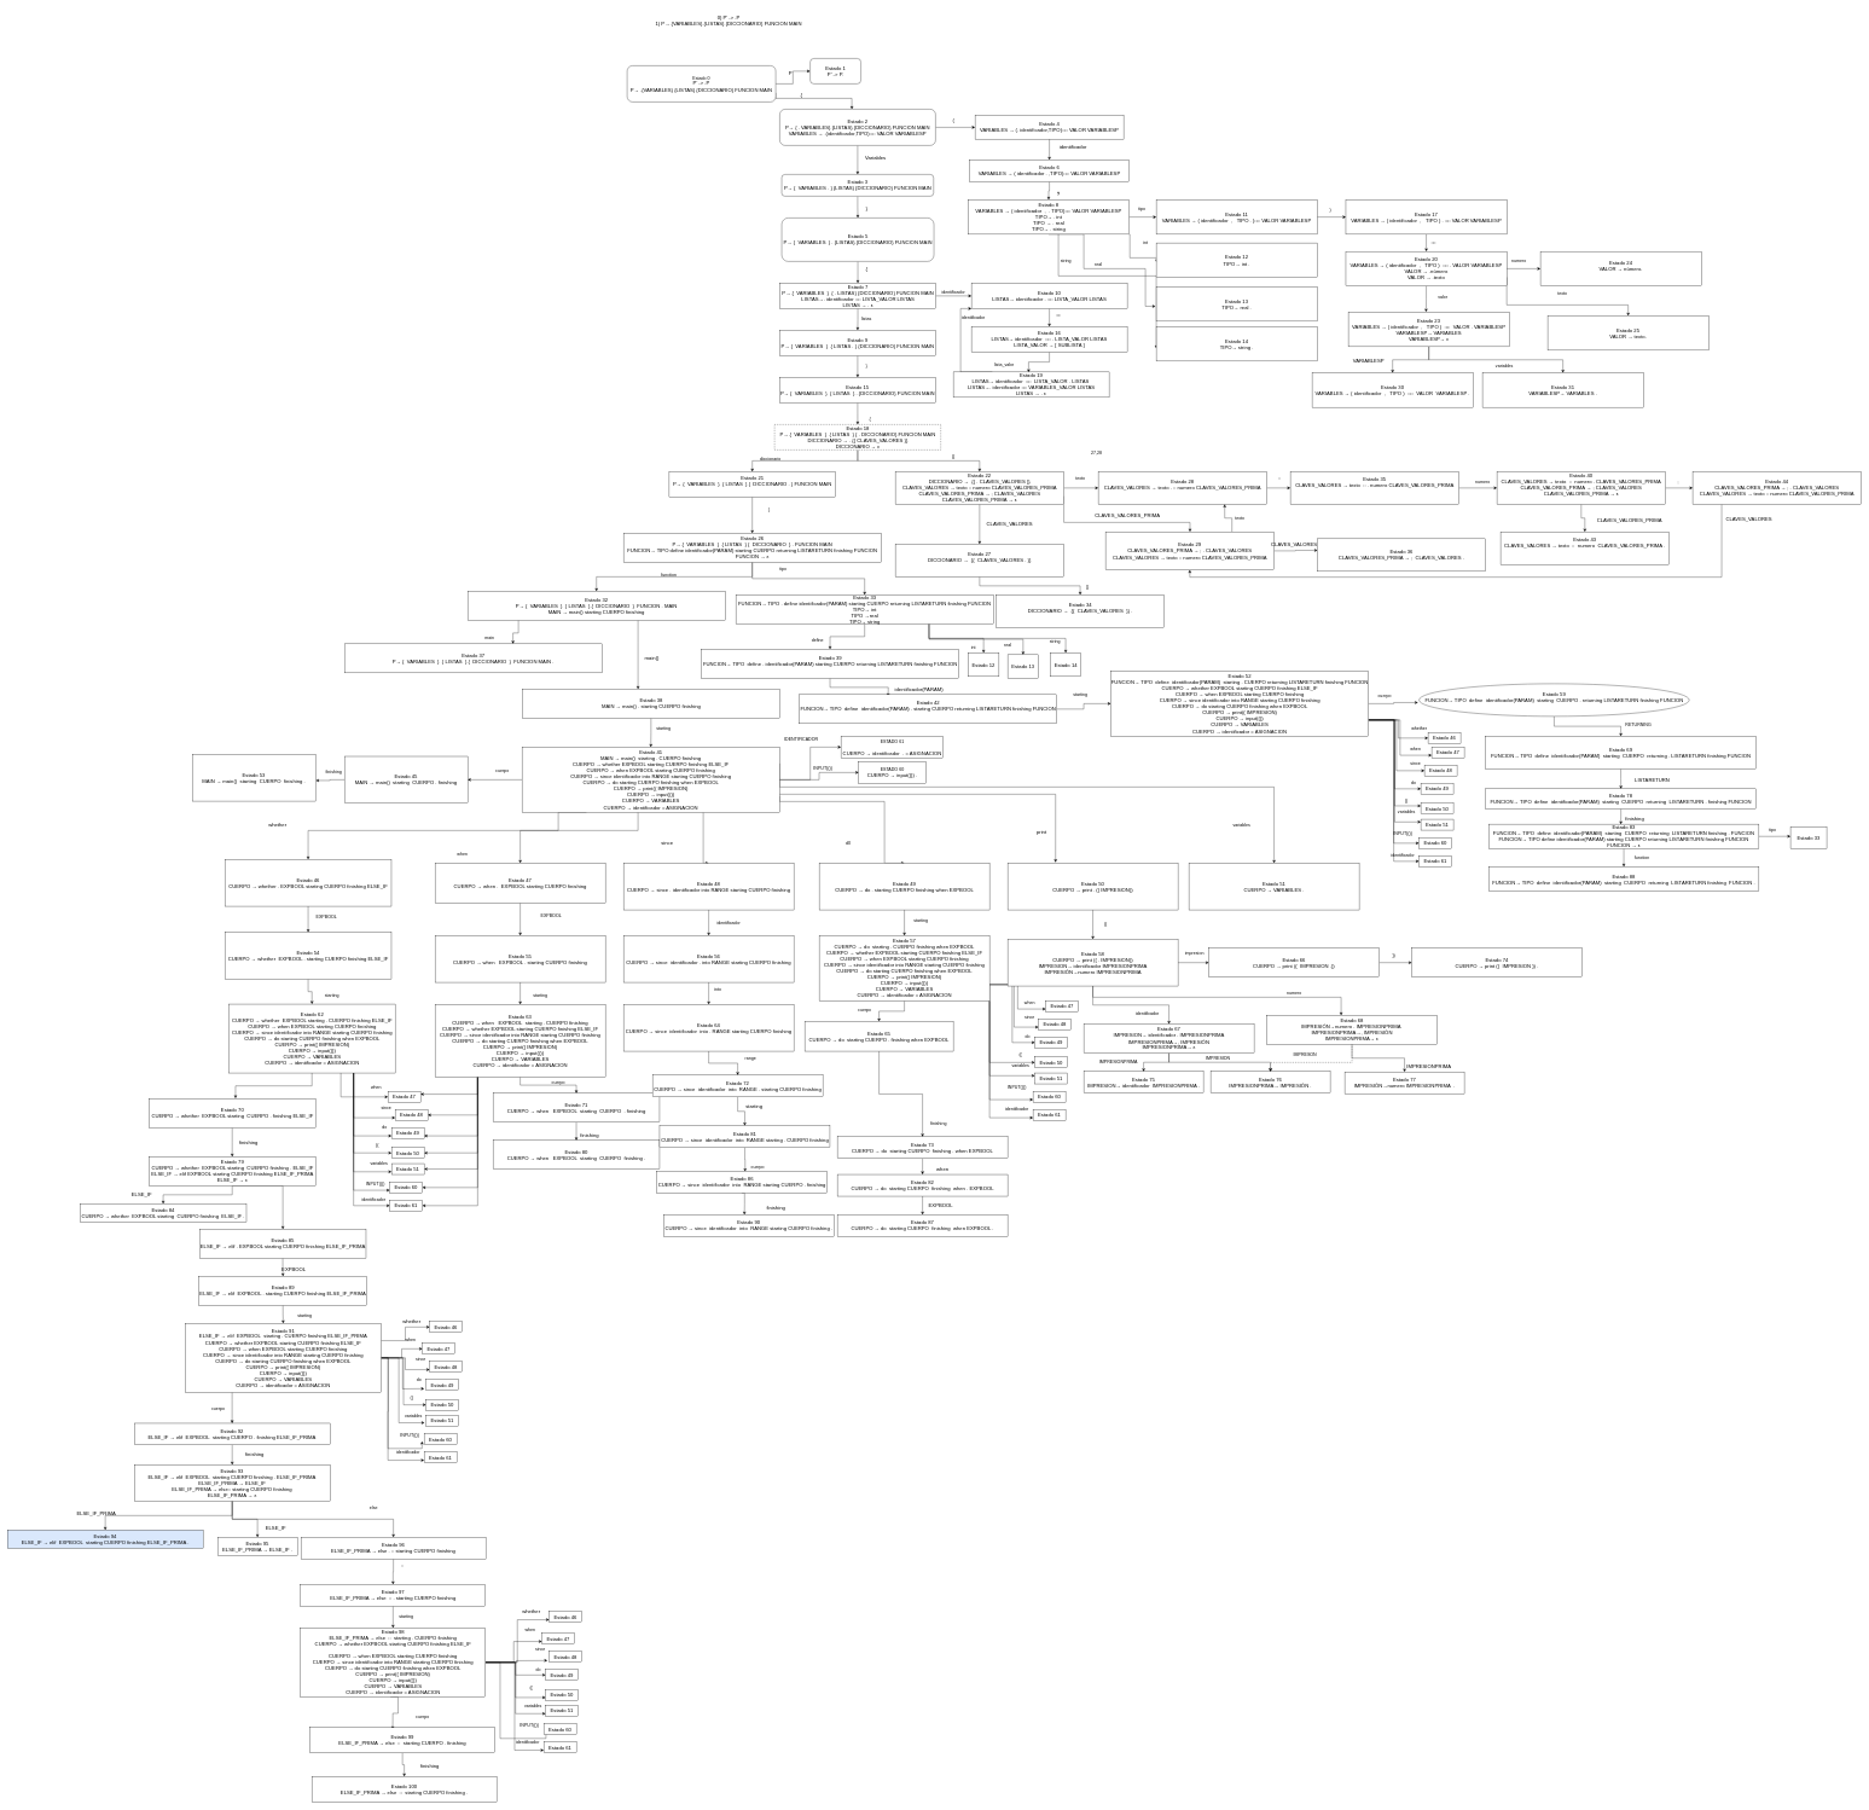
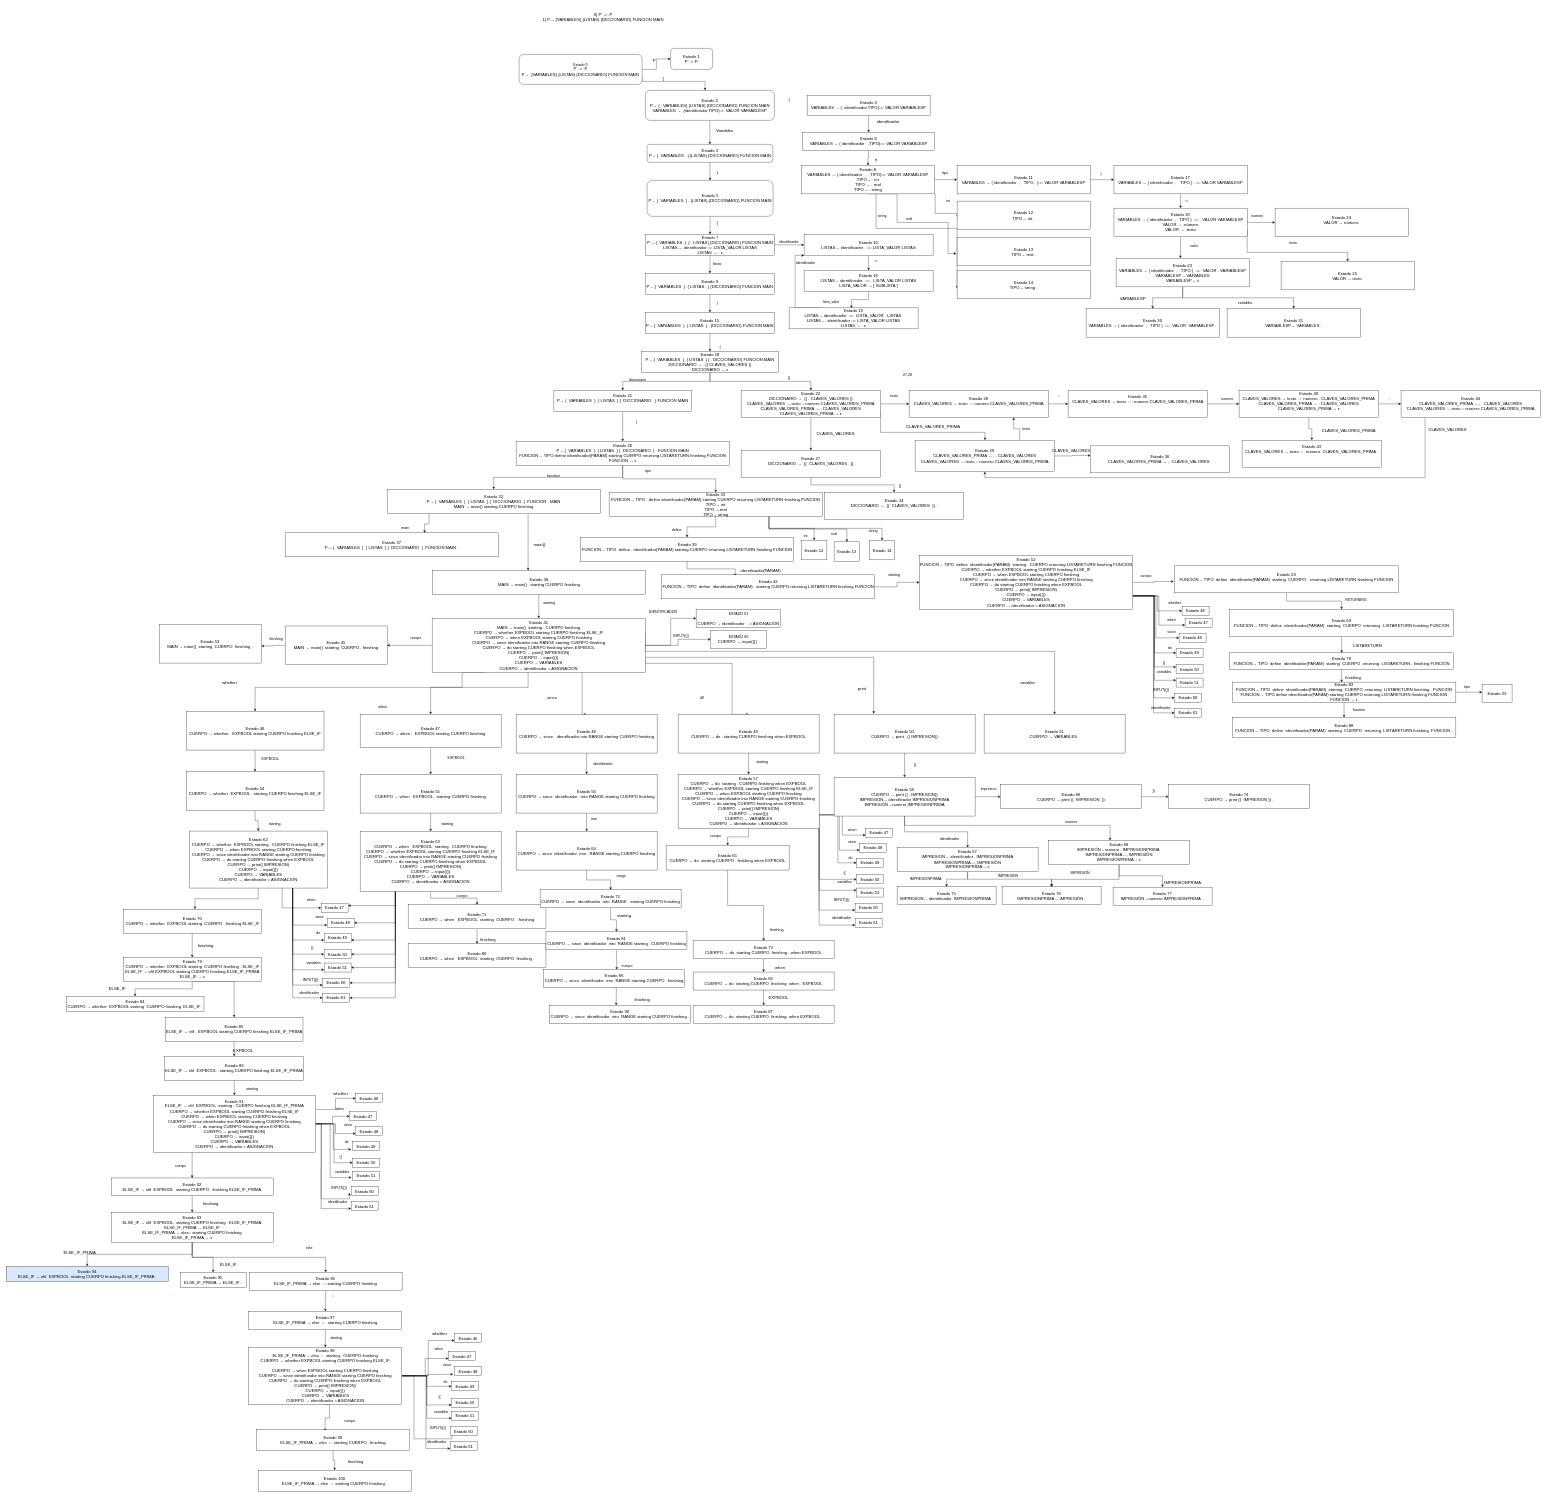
- <mxCell id="8" style="edgeStyle=orthogonalEdgeStyle;rounded=0;orthogonalLoop=1;jettySize=auto;html=1;exitX=1;exitY=0.5;exitDx=0;exitDy=0;entryX=0;entryY=0.5;entryDx=0;entryDy=0;fontSize=14;" parent="1" source="9" target="16" edge="1"><mxGeometry relative="1" as="geometry" /></mxCell>
- <mxCell id="63" value="Estado 19&lt;br&gt;LISTAS→ identificador&amp;nbsp; :=:&amp;nbsp; LISTA_VALOR . LISTAS&amp;nbsp;&lt;br&gt;LISTAS→. identificador :=: VARIABLES_VALOR LISTAS&lt;br&gt;LISTAS → . ε" style="rounded=0;whiteSpace=wrap;html=1;fontSize=14;" parent="1" vertex="1"><mxGeometry x="2630" y="1025" width="430" height="70" as="geometry" /></mxCell>
+ <mxCell id="63" value="Estado 19&lt;br&gt;LISTAS→ identificador&amp;nbsp; :=:&amp;nbsp; LISTA_VALOR . LISTAS&amp;nbsp;&lt;br&gt;LISTAS→. identificador :=: LISTA_VALOR LISTAS&lt;br&gt;LISTAS → . ε" style="rounded=0;whiteSpace=wrap;html=1;fontSize=14;" parent="1" vertex="1"><mxGeometry x="2630" y="1025" width="430" height="70" as="geometry" /></mxCell>
- <mxCell id="60" value="Estado 18&lt;br&gt;P→ {&amp;nbsp; VARIABLES&amp;nbsp; }&amp;nbsp; { LISTAS&amp;nbsp; } { . DICCIONARIO} FUNCION MAIN&lt;br&gt;&lt;div&gt;DICCIONARIO → . {{ CLAVES_VALORES }}&lt;/div&gt;&lt;div&gt;DICCIONARIO → ε&lt;/div&gt;" style="rounded=0;whiteSpace=wrap;html=1;fontSize=14;dashed=1;" parent="1" vertex="1"><mxGeometry x="2136.75" y="1170" width="458.5" height="70" as="geometry" /></mxCell>
+ <mxCell id="60" value="Estado 18&lt;br&gt;P→ {&amp;nbsp; VARIABLES&amp;nbsp; }&amp;nbsp; { LISTAS&amp;nbsp; } { . DICCIONARIO} FUNCION MAIN&lt;br&gt;&lt;div&gt;DICCIONARIO → . {{ CLAVES_VALORES }}&lt;/div&gt;&lt;div&gt;DICCIONARIO → ε&lt;/div&gt;" style="rounded=0;whiteSpace=wrap;html=1;fontSize=14;" parent="1" vertex="1"><mxGeometry x="2136.75" y="1170" width="458.5" height="70" as="geometry" /></mxCell>
- <mxCell id="220" value="Estado 59&lt;br&gt;&lt;div&gt;FUNCION→ TIPO&amp;nbsp; define&amp;nbsp; identificador(PARAM)&amp;nbsp; starting&amp;nbsp; CUERPO . returning LISTARETURN finishing FUNCION&lt;/div&gt;&lt;div&gt;&lt;br&gt;&lt;/div&gt;" style="ellipse;whiteSpace=wrap;html=1;fontSize=14;" parent="1" vertex="1"><mxGeometry x="3915" y="1885" width="745.5" height="90" as="geometry" /></mxCell>
+ <mxCell id="220" value="Estado 59&lt;br&gt;&lt;div&gt;FUNCION→ TIPO&amp;nbsp; define&amp;nbsp; identificador(PARAM)&amp;nbsp; starting&amp;nbsp; CUERPO . returning LISTARETURN finishing FUNCION&lt;/div&gt;&lt;div&gt;&lt;br&gt;&lt;/div&gt;" style="rounded=0;whiteSpace=wrap;html=1;fontSize=14;" parent="1" vertex="1"><mxGeometry x="3915" y="1885" width="745.5" height="90" as="geometry" /></mxCell>
- <mxCell id="291" style="edgeStyle=orthogonalEdgeStyle;rounded=0;orthogonalLoop=1;jettySize=auto;html=1;exitX=0.5;exitY=1;exitDx=0;exitDy=0;dashed=1;" parent="1" source="292" target="325" edge="1"><mxGeometry relative="1" as="geometry"><Array as="points"><mxPoint x="3730" y="2930" /><mxPoint x="3505" y="2930" /></Array></mxGeometry></mxCell>
+ <mxCell id="291" style="edgeStyle=orthogonalEdgeStyle;rounded=0;orthogonalLoop=1;jettySize=auto;html=1;exitX=0.5;exitY=1;exitDx=0;exitDy=0;" parent="1" source="292" target="325" edge="1"><mxGeometry relative="1" as="geometry"><Array as="points"><mxPoint x="3730" y="2930" /><mxPoint x="3505" y="2930" /></Array></mxGeometry></mxCell>
